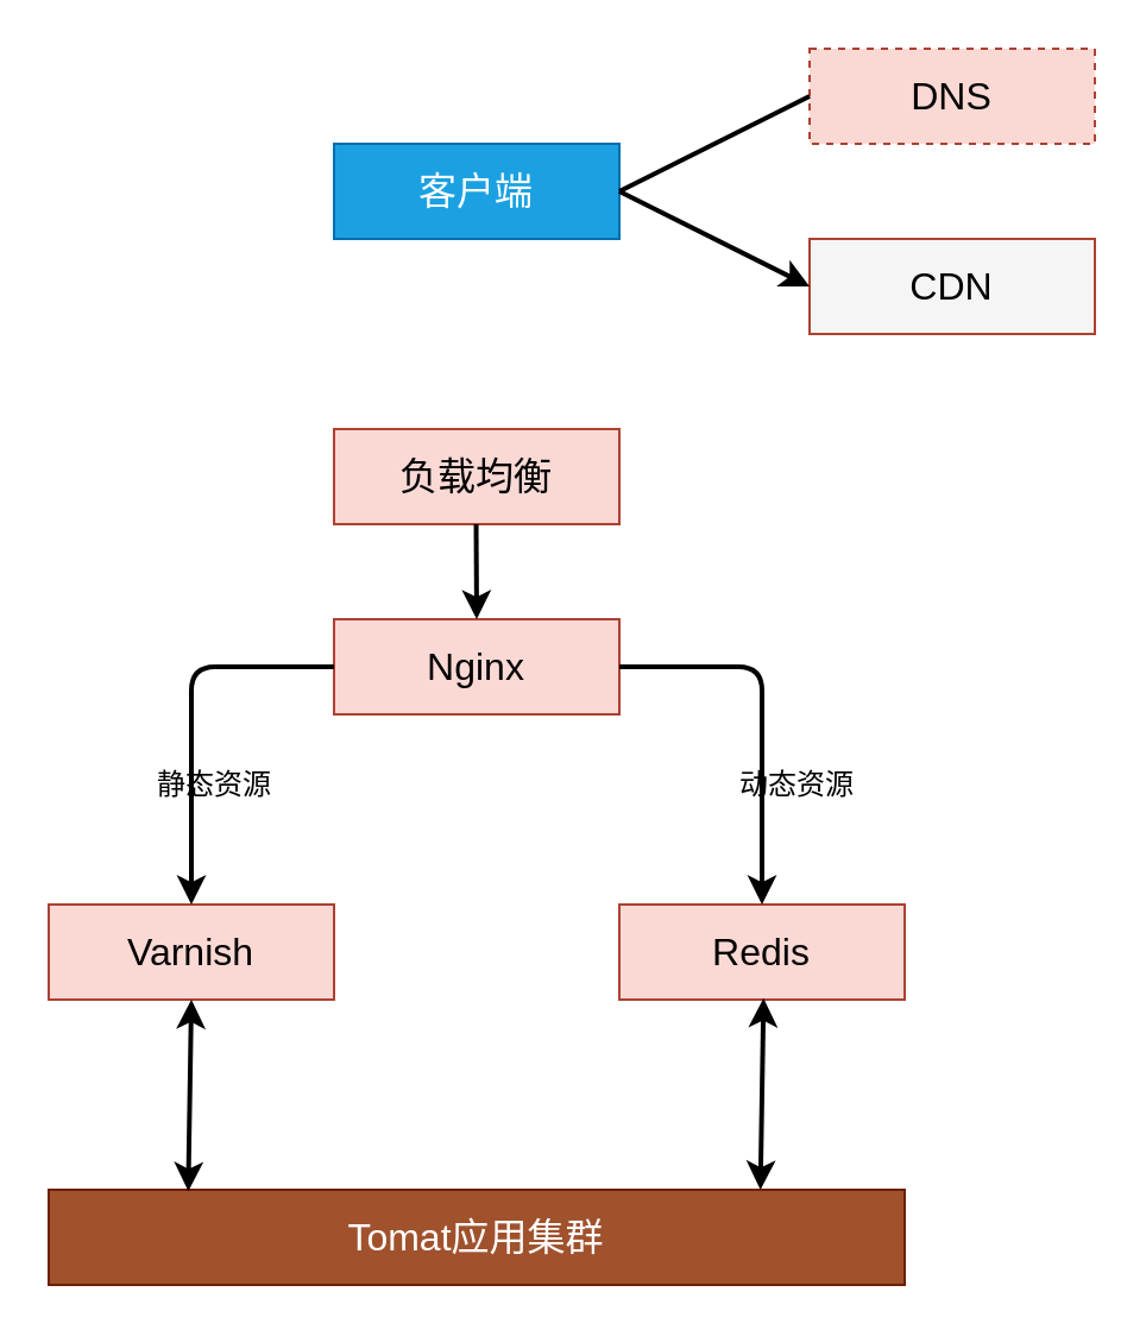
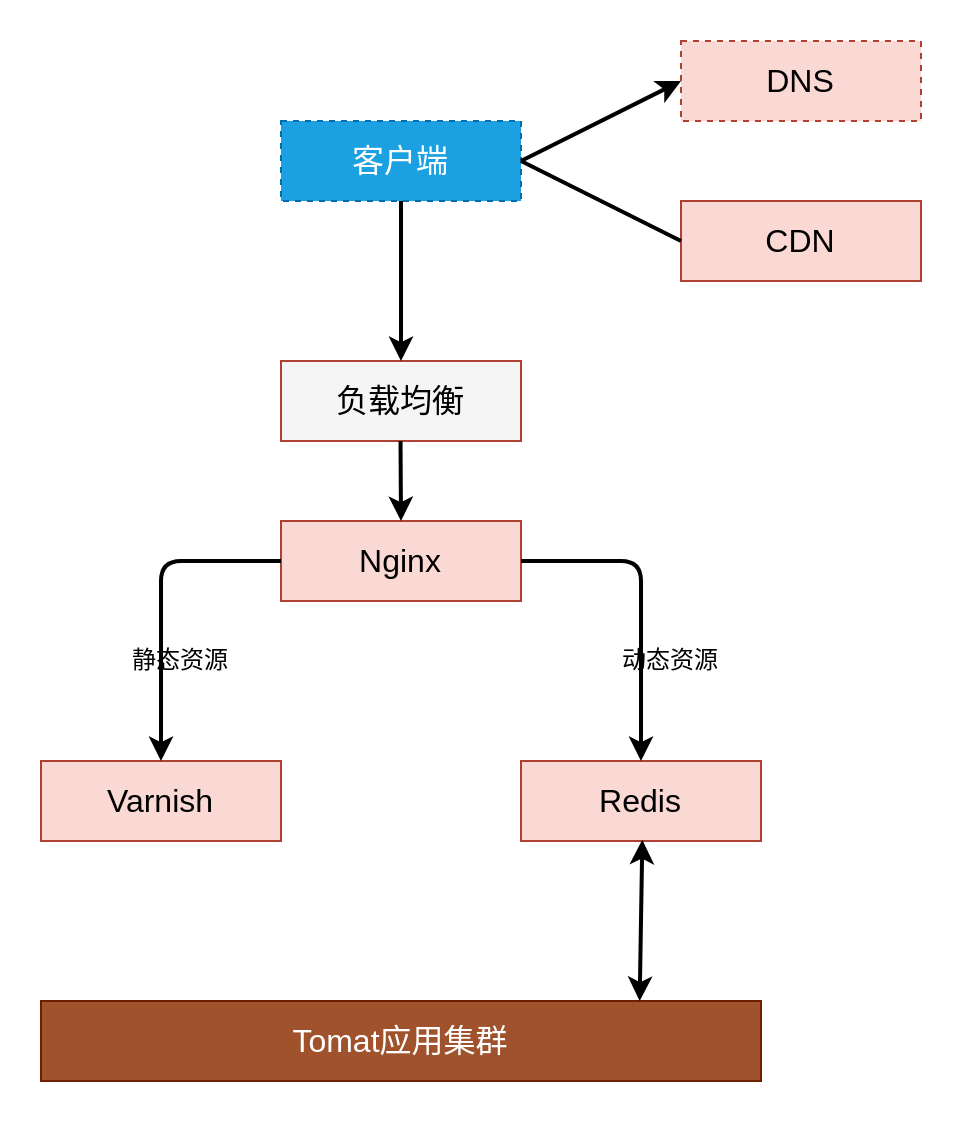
- <mxCell id="10" value="" style="endArrow=none;html=1;exitX=1;exitY=0.5;exitDx=0;exitDy=0;strokeWidth=2;entryX=0;entryY=0.5;entryDx=0;entryDy=0;" edge="1" parent="1" source="2" target="3"><mxGeometry width="50" height="50" relative="1" as="geometry"><mxPoint x="420" y="310" as="sourcePoint" /><mxPoint x="470" y="260" as="targetPoint" /></mxGeometry></mxCell>
+ <mxCell id="10" value="" style="endArrow=classic;html=1;exitX=1;exitY=0.5;exitDx=0;exitDy=0;strokeWidth=2;entryX=0;entryY=0.5;entryDx=0;entryDy=0;" edge="1" parent="1" source="2" target="3"><mxGeometry width="50" height="50" relative="1" as="geometry"><mxPoint x="420" y="310" as="sourcePoint" /><mxPoint x="470" y="260" as="targetPoint" /></mxGeometry></mxCell>
- <mxCell id="2" value="&lt;font style=&quot;font-size: 16px&quot;&gt;客户端&lt;/font&gt;" style="rounded=0;whiteSpace=wrap;html=1;fillColor=#1ba1e2;strokeColor=#006EAF;fontColor=#ffffff;" vertex="1" parent="1"><mxGeometry x="140" y="60" width="120" height="40" as="geometry" /></mxCell>
+ <mxCell id="2" value="&lt;font style=&quot;font-size: 16px&quot;&gt;客户端&lt;/font&gt;" style="rounded=0;whiteSpace=wrap;html=1;fillColor=#1ba1e2;strokeColor=#006EAF;fontColor=#ffffff;dashed=1;" vertex="1" parent="1"><mxGeometry x="140" y="60" width="120" height="40" as="geometry" /></mxCell>
- <mxCell id="11" value="" style="endArrow=classic;html=1;exitX=1;exitY=0.5;exitDx=0;exitDy=0;strokeWidth=2;entryX=0;entryY=0.5;entryDx=0;entryDy=0;" edge="1" parent="1" source="2" target="4"><mxGeometry width="50" height="50" relative="1" as="geometry"><mxPoint x="270" y="90" as="sourcePoint" /><mxPoint x="350" y="50" as="targetPoint" /></mxGeometry></mxCell>
+ <mxCell id="11" value="" style="endArrow=none;html=1;exitX=1;exitY=0.5;exitDx=0;exitDy=0;strokeWidth=2;entryX=0;entryY=0.5;entryDx=0;entryDy=0;" edge="1" parent="1" source="2" target="4"><mxGeometry width="50" height="50" relative="1" as="geometry"><mxPoint x="270" y="90" as="sourcePoint" /><mxPoint x="350" y="50" as="targetPoint" /></mxGeometry></mxCell>
- <mxCell id="4" value="&lt;font style=&quot;font-size: 16px&quot;&gt;CDN&lt;/font&gt;" style="rounded=0;whiteSpace=wrap;html=1;fillColor=#f5f5f5;strokeColor=#ae4132;" vertex="1" parent="1"><mxGeometry x="340" y="100" width="120" height="40" as="geometry" /></mxCell>
+ <mxCell id="4" value="&lt;font style=&quot;font-size: 16px&quot;&gt;CDN&lt;/font&gt;" style="rounded=0;whiteSpace=wrap;html=1;fillColor=#fad9d5;strokeColor=#ae4132;" vertex="1" parent="1"><mxGeometry x="340" y="100" width="120" height="40" as="geometry" /></mxCell>
+ <mxCell id="12" value="" style="endArrow=classic;html=1;exitX=0.5;exitY=1;exitDx=0;exitDy=0;strokeWidth=2;entryX=0.5;entryY=0;entryDx=0;entryDy=0;" edge="1" parent="1" source="2" target="5"><mxGeometry width="50" height="50" relative="1" as="geometry"><mxPoint x="270" y="90" as="sourcePoint" /><mxPoint x="350" y="130" as="targetPoint" /></mxGeometry></mxCell>
- <mxCell id="5" value="&lt;font style=&quot;font-size: 16px&quot;&gt;负载均衡&lt;/font&gt;" style="rounded=0;whiteSpace=wrap;html=1;fillColor=#fad9d5;strokeColor=#ae4132;" vertex="1" parent="1"><mxGeometry x="140" y="180" width="120" height="40" as="geometry" /></mxCell>
+ <mxCell id="5" value="&lt;font style=&quot;font-size: 16px&quot;&gt;负载均衡&lt;/font&gt;" style="rounded=0;whiteSpace=wrap;html=1;fillColor=#f5f5f5;strokeColor=#ae4132;" vertex="1" parent="1"><mxGeometry x="140" y="180" width="120" height="40" as="geometry" /></mxCell>
- <mxCell id="18" value="" style="endArrow=classic;startArrow=classic;html=1;strokeWidth=2;exitX=0.163;exitY=0.015;exitDx=0;exitDy=0;exitPerimeter=0;entryX=0.5;entryY=1;entryDx=0;entryDy=0;" edge="1" parent="1" source="9" target="7"><mxGeometry width="50" height="50" relative="1" as="geometry"><mxPoint x="220" y="410" as="sourcePoint" /><mxPoint x="270" y="360" as="targetPoint" /></mxGeometry></mxCell>
